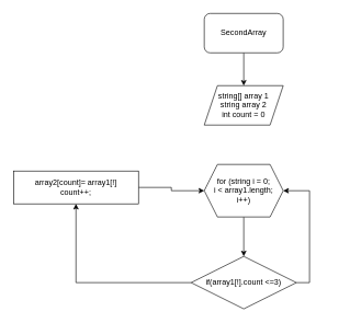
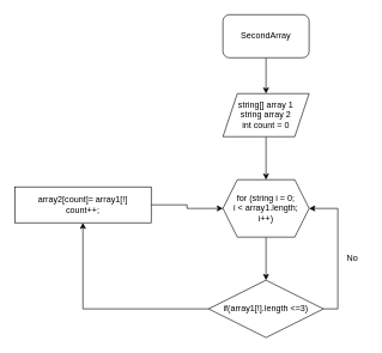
+ <mxCell id="4" style="edgeStyle=orthogonalEdgeStyle;rounded=0;orthogonalLoop=1;jettySize=auto;html=1;exitX=0.5;exitY=1;exitDx=0;exitDy=0;" edge="1" parent="1" source="5" target="7"><mxGeometry relative="1" as="geometry" /></mxCell>
+ <mxCell id="13" value="No" style="text;html=1;align=center;verticalAlign=middle;resizable=0;points=[];autosize=1;strokeColor=none;fillColor=none;" vertex="1" parent="1"><mxGeometry x="470" y="345" width="40" height="30" as="geometry" /></mxCell>
- <mxCell id="10" value="if(array1[!].count &amp;lt;=3)" style="rhombus;whiteSpace=wrap;html=1;" vertex="1" parent="1"><mxGeometry x="290" y="390" width="160" height="80" as="geometry" /></mxCell>
+ <mxCell id="10" value="if(array1[!].length &amp;lt;=3)" style="rhombus;whiteSpace=wrap;html=1;" vertex="1" parent="1"><mxGeometry x="290" y="390" width="160" height="80" as="geometry" /></mxCell>
